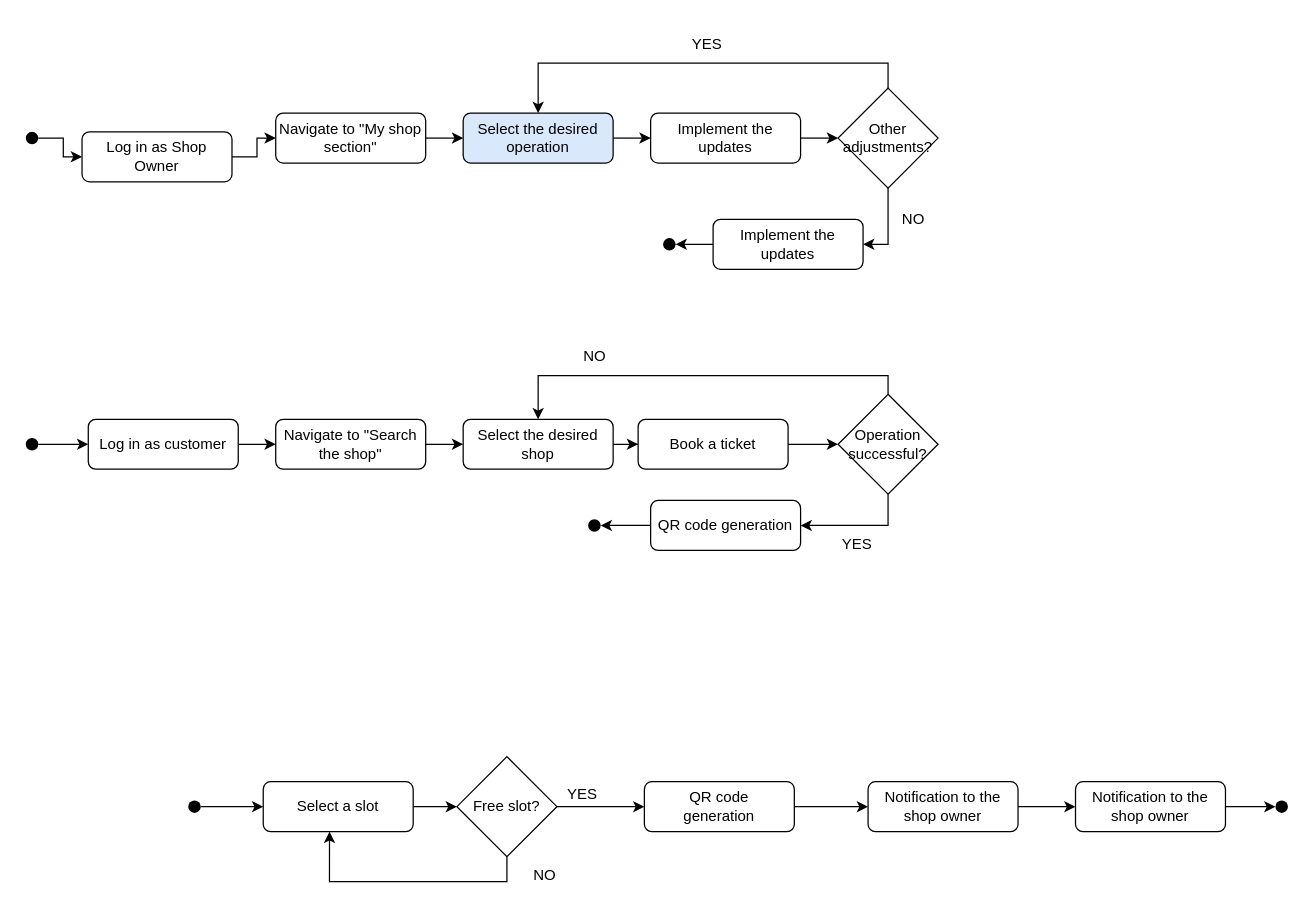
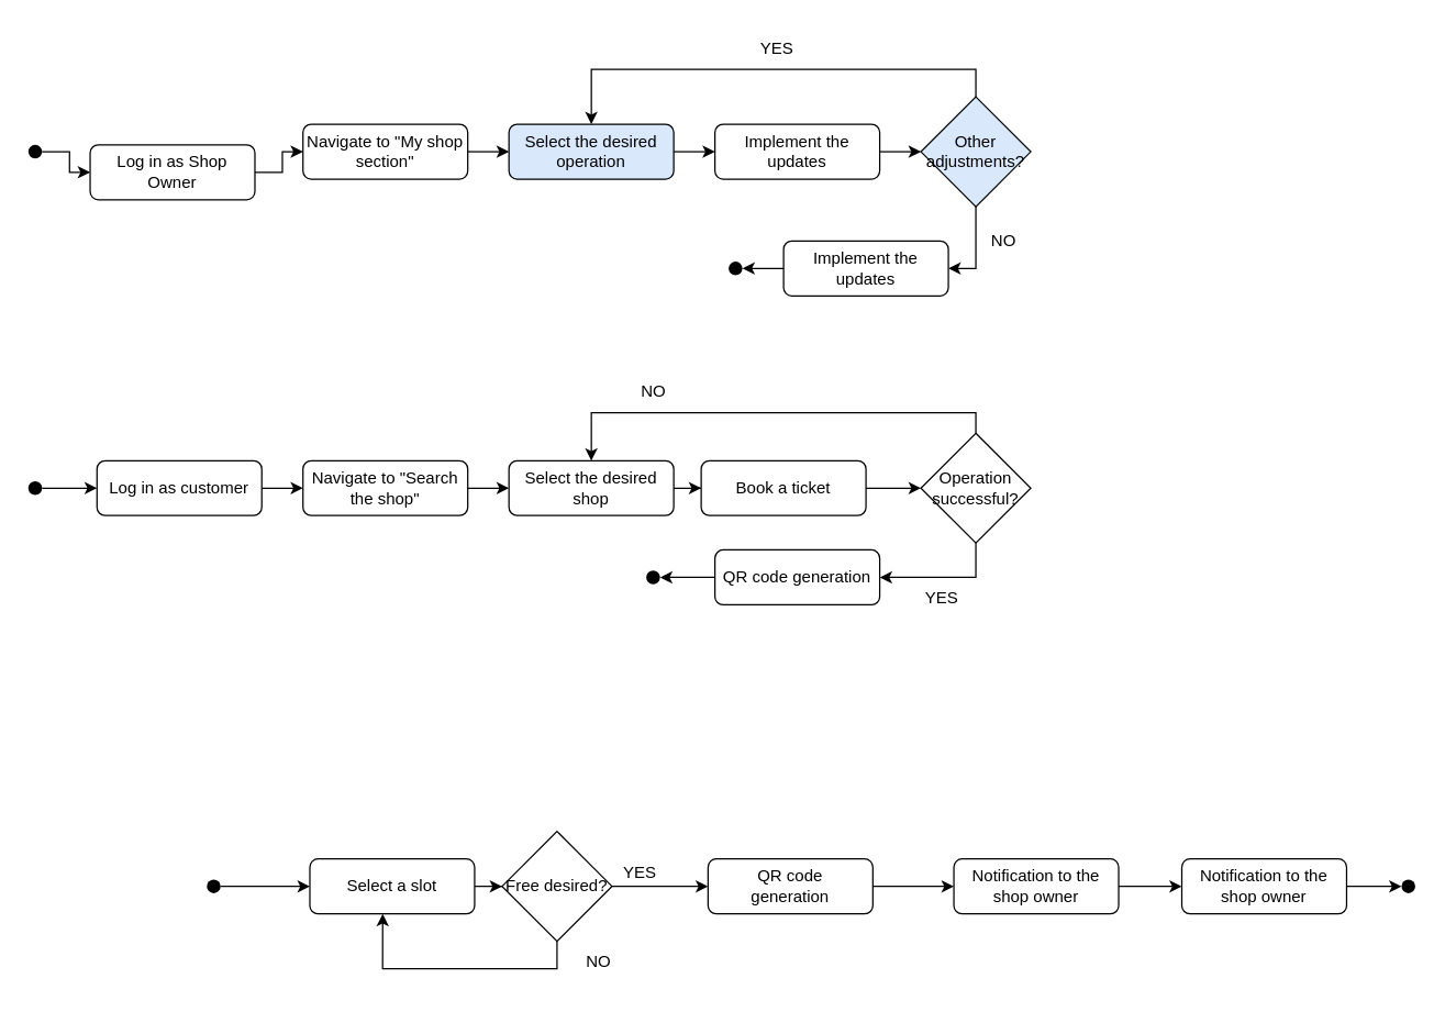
- <mxCell id="15" value="Other adjustments?" style="rhombus;whiteSpace=wrap;html=1;" parent="1" vertex="1"><mxGeometry x="670" y="70" width="80" height="80" as="geometry" /></mxCell>
+ <mxCell id="15" value="Other adjustments?" style="rhombus;whiteSpace=wrap;html=1;fillColor=#dae8fc;" parent="1" vertex="1"><mxGeometry x="670" y="70" width="80" height="80" as="geometry" /></mxCell>
- <mxCell id="38" value="Select a slot" style="rounded=1;whiteSpace=wrap;html=1;fontSize=12;glass=0;strokeWidth=1;shadow=0;" parent="1" vertex="1"><mxGeometry x="210" y="625" width="120" height="40" as="geometry" /></mxCell>
+ <mxCell id="38" value="Select a slot" style="rounded=1;whiteSpace=wrap;html=1;fontSize=12;glass=0;strokeWidth=1;shadow=0;" parent="1" vertex="1"><mxGeometry x="225" y="625" width="120" height="40" as="geometry" /></mxCell>
- <mxCell id="46" value="Free slot?" style="rhombus;whiteSpace=wrap;html=1;" parent="1" vertex="1"><mxGeometry x="365" y="605" width="80" height="80" as="geometry" /></mxCell>
+ <mxCell id="46" value="Free desired?" style="rhombus;whiteSpace=wrap;html=1;" parent="1" vertex="1"><mxGeometry x="365" y="605" width="80" height="80" as="geometry" /></mxCell>
